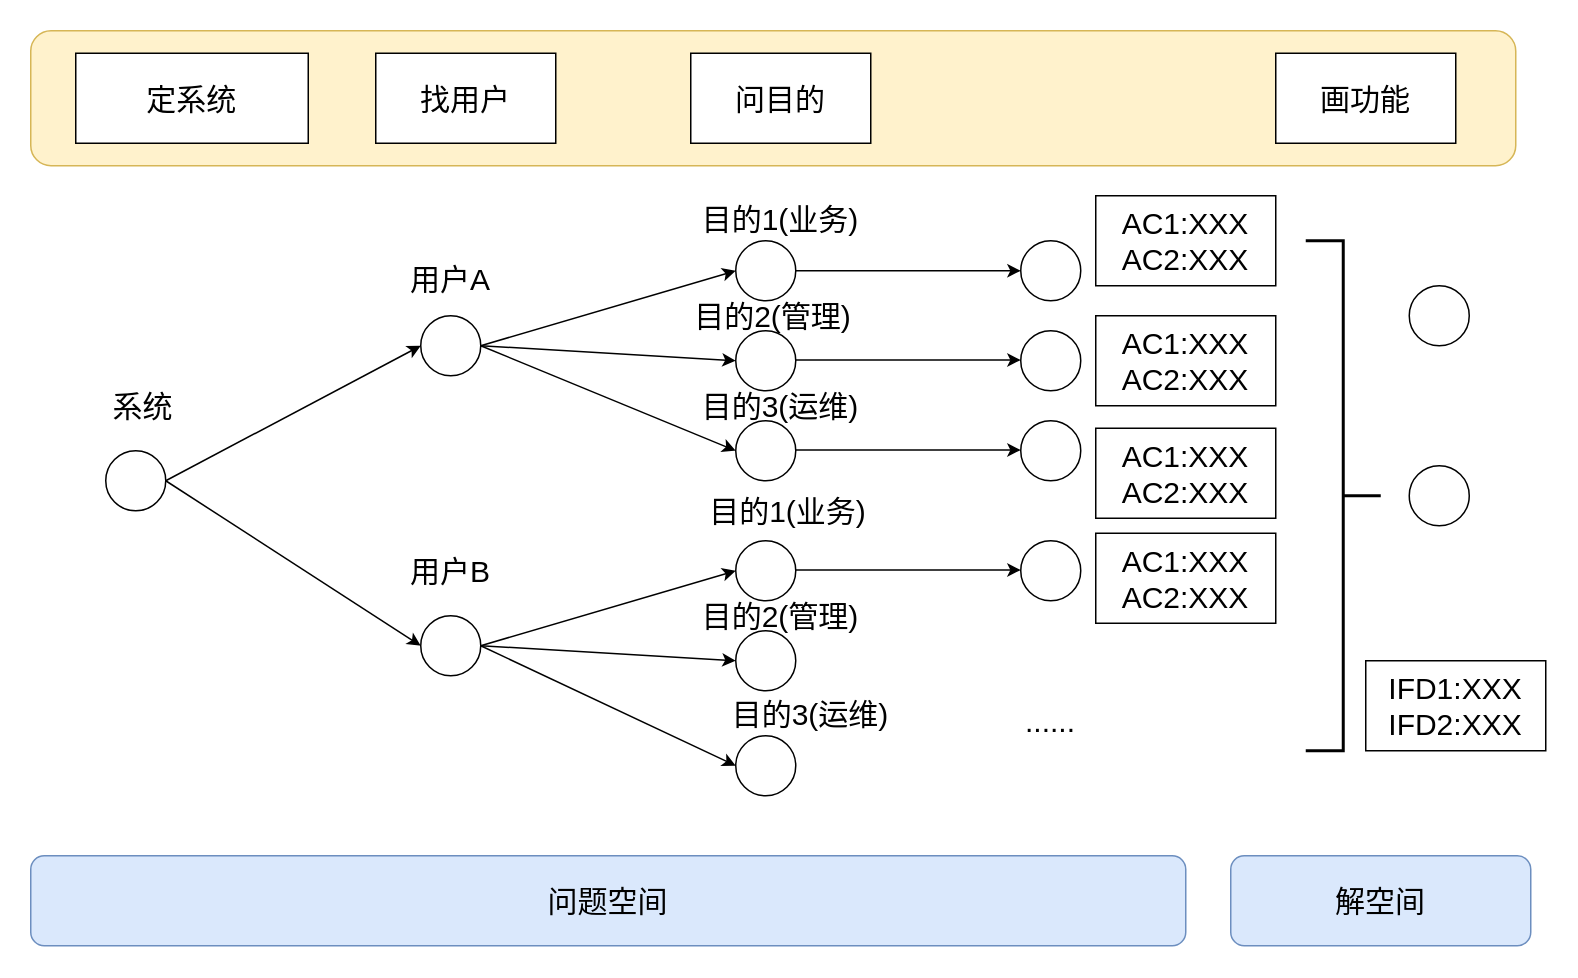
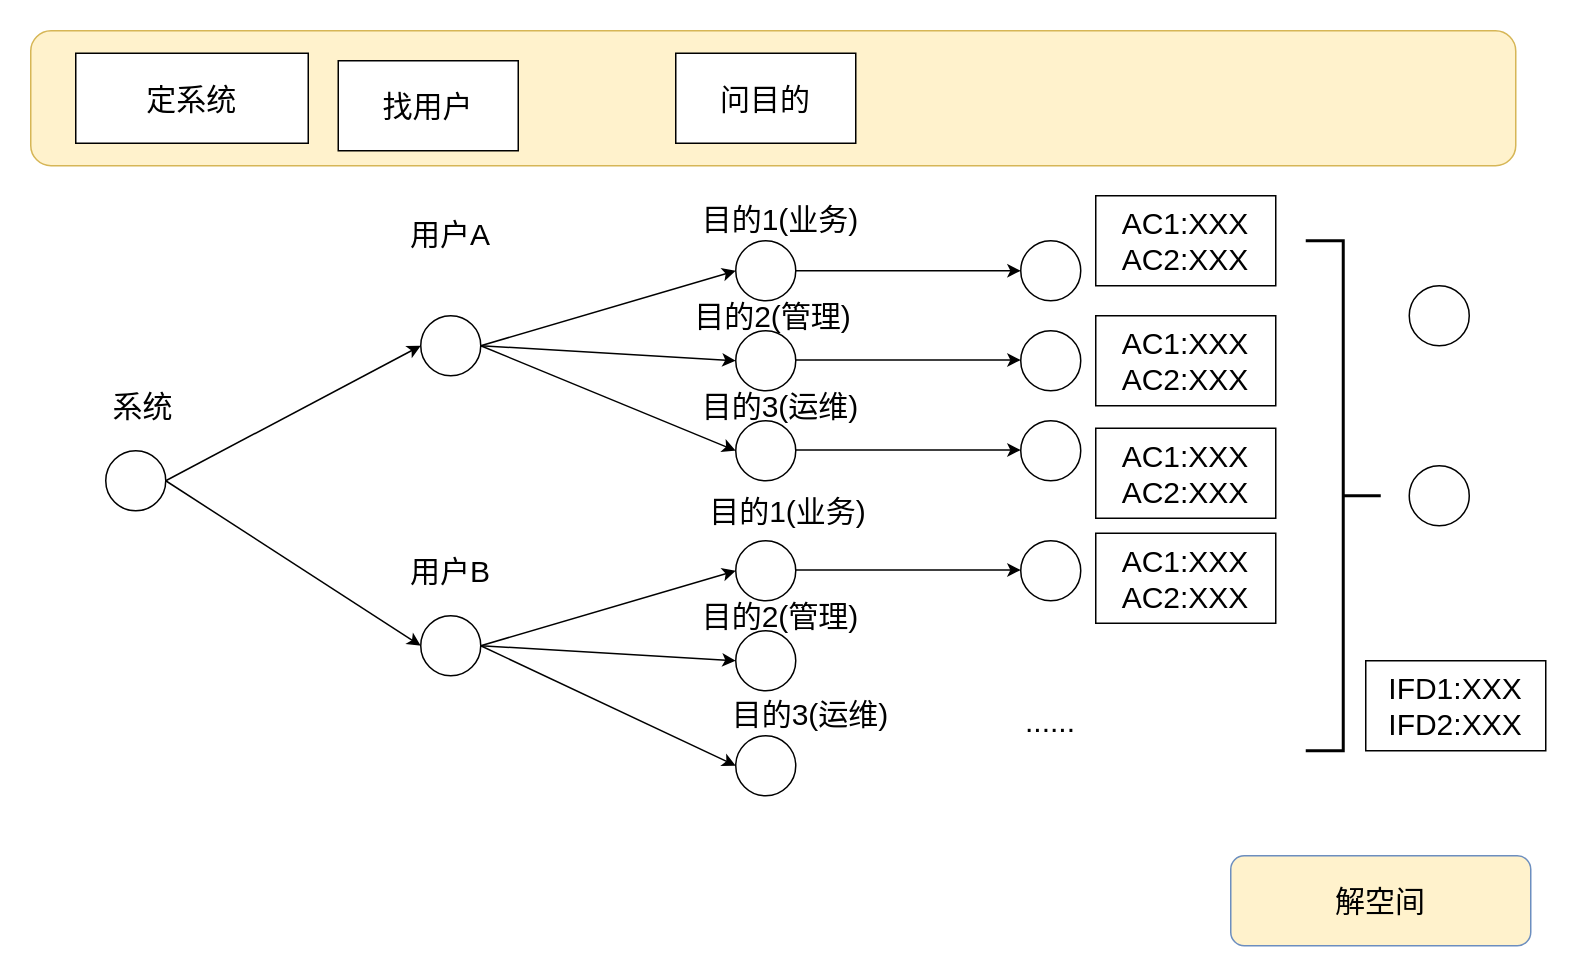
- <mxCell id="4" value="找用户" style="rounded=0;whiteSpace=wrap;html=1;fontSize=20;" vertex="1" parent="1"><mxGeometry x="250" y="35" width="120" height="60" as="geometry" /></mxCell>
+ <mxCell id="4" value="找用户" style="rounded=0;whiteSpace=wrap;html=1;fontSize=20;" vertex="1" parent="1"><mxGeometry x="225" y="40" width="120" height="60" as="geometry" /></mxCell>
- <mxCell id="5" value="问目的" style="rounded=0;whiteSpace=wrap;html=1;fontSize=20;" vertex="1" parent="1"><mxGeometry x="460" y="35" width="120" height="60" as="geometry" /></mxCell>
+ <mxCell id="5" value="问目的" style="rounded=0;whiteSpace=wrap;html=1;fontSize=20;" vertex="1" parent="1"><mxGeometry x="450" y="35" width="120" height="60" as="geometry" /></mxCell>
- <mxCell id="6" value="画功能" style="rounded=0;whiteSpace=wrap;html=1;fontSize=20;" vertex="1" parent="1"><mxGeometry x="850" y="35" width="120" height="60" as="geometry" /></mxCell>
- <mxCell id="37" value="用户A" style="text;html=1;strokeColor=none;fillColor=none;align=center;verticalAlign=middle;whiteSpace=wrap;rounded=0;fontSize=20;" vertex="1" parent="1"><mxGeometry x="260" y="170" width="80" height="30" as="geometry" /></mxCell>
+ <mxCell id="37" value="用户A" style="text;html=1;strokeColor=none;fillColor=none;align=center;verticalAlign=middle;whiteSpace=wrap;rounded=0;fontSize=20;" vertex="1" parent="1"><mxGeometry x="260" y="140" width="80" height="30" as="geometry" /></mxCell>
- <mxCell id="50" value="问题空间" style="rounded=1;whiteSpace=wrap;html=1;fontSize=20;fillColor=#dae8fc;strokeColor=#6c8ebf;" vertex="1" parent="1"><mxGeometry x="20" y="570" width="770" height="60" as="geometry" /></mxCell>
- <mxCell id="51" value="解空间" style="rounded=1;whiteSpace=wrap;html=1;fontSize=20;fillColor=#dae8fc;strokeColor=#6c8ebf;" vertex="1" parent="1"><mxGeometry x="820" y="570" width="200" height="60" as="geometry" /></mxCell>
+ <mxCell id="51" value="解空间" style="rounded=1;whiteSpace=wrap;html=1;fontSize=20;fillColor=#fff2cc;strokeColor=#6c8ebf;" vertex="1" parent="1"><mxGeometry x="820" y="570" width="200" height="60" as="geometry" /></mxCell>
